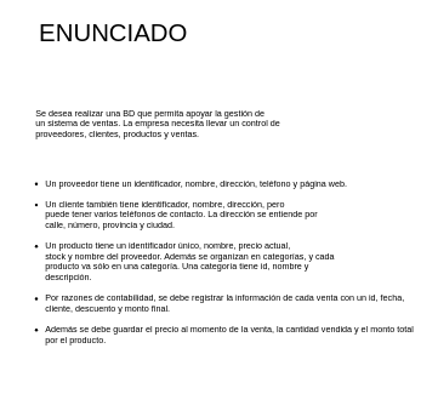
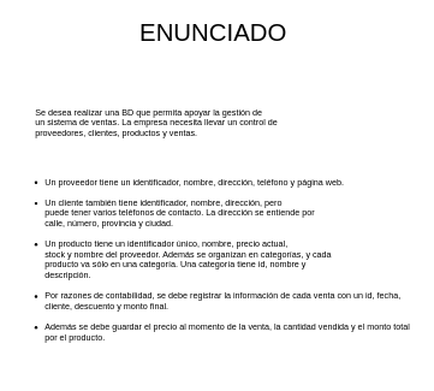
- <mxCell id="3" value="&lt;font style=&quot;font-size: 34px;&quot;&gt;ENUNCIADO&lt;/font&gt;" style="text;html=1;align=center;verticalAlign=middle;resizable=0;points=[];autosize=1;strokeColor=none;fillColor=none;" vertex="1" parent="1"><mxGeometry x="40" y="20" width="230" height="50" as="geometry" /></mxCell>
+ <mxCell id="3" value="&lt;font style=&quot;font-size: 34px;&quot;&gt;ENUNCIADO&lt;/font&gt;" style="text;html=1;align=center;verticalAlign=middle;resizable=0;points=[];autosize=1;strokeColor=none;fillColor=none;" vertex="1" parent="1"><mxGeometry x="180" y="20" width="230" height="50" as="geometry" /></mxCell>
